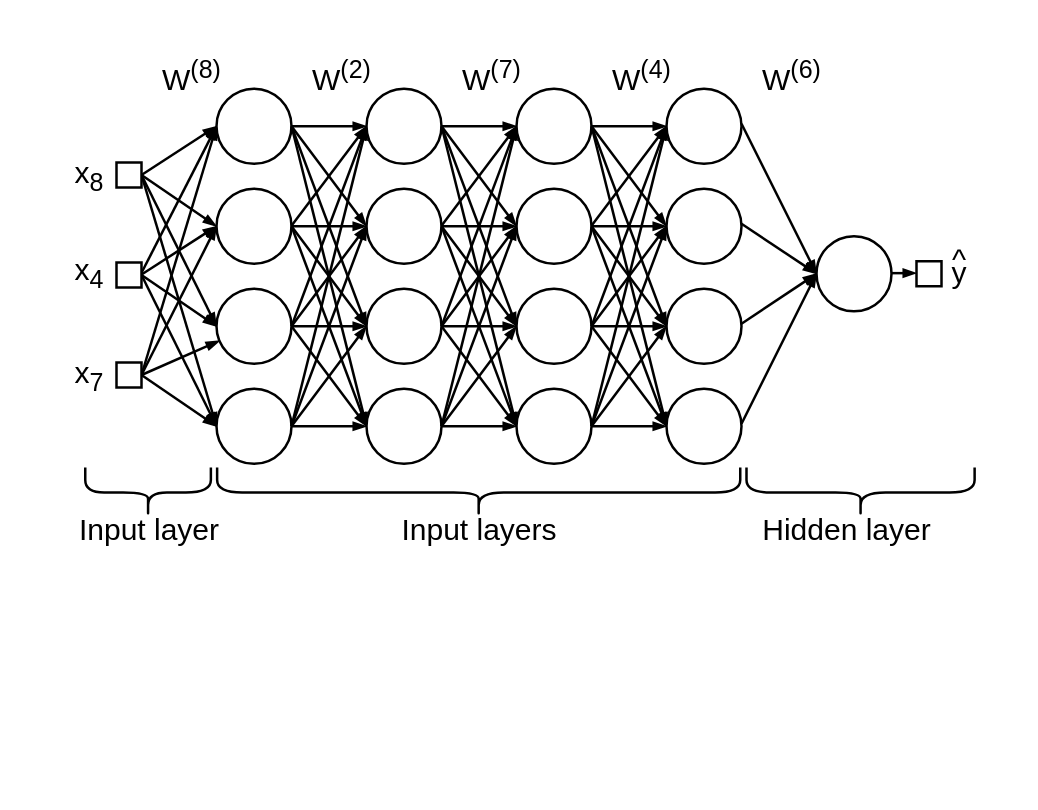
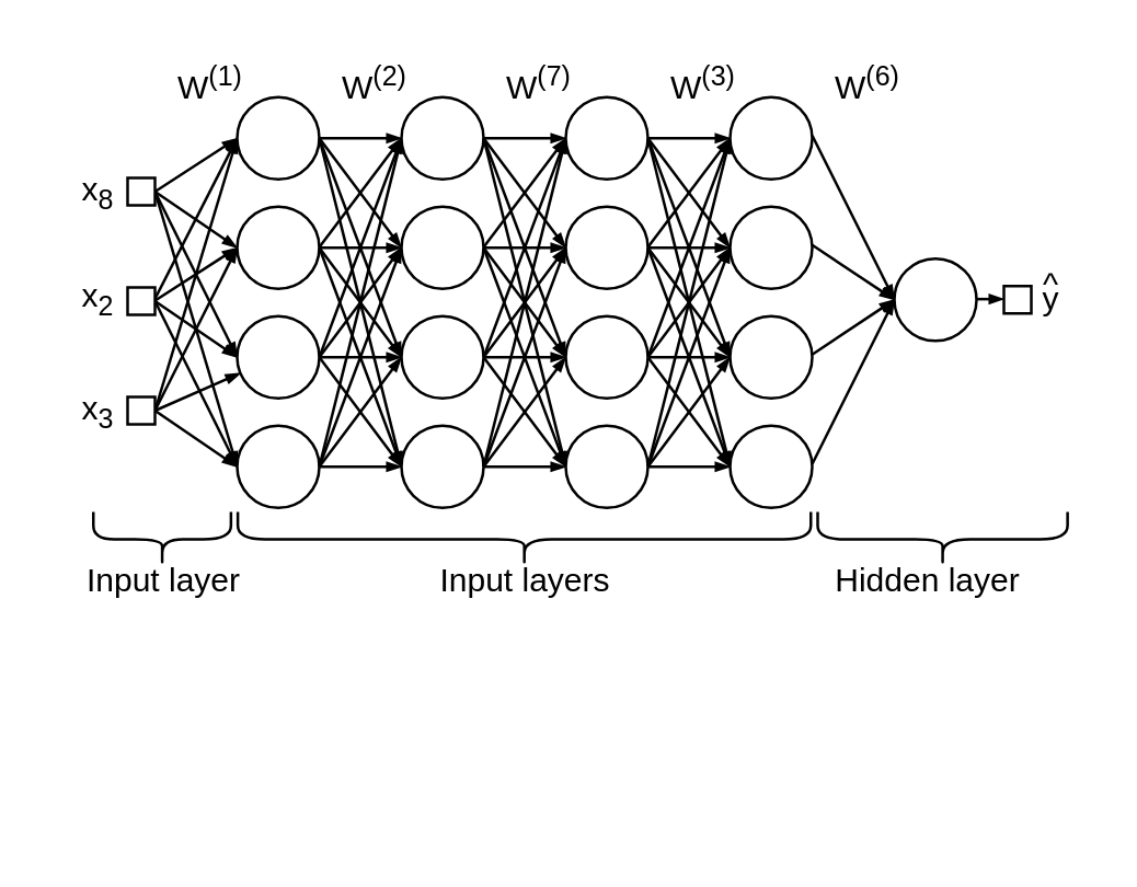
- <mxCell id="93" value="W&lt;sup&gt;(8)&lt;/sup&gt;" style="text;html=1;align=center;verticalAlign=middle;resizable=0;points=[];autosize=1;strokeColor=none;fillColor=none;" parent="1" vertex="1"><mxGeometry x="56" y="20" width="40" height="20" as="geometry" /></mxCell>
+ <mxCell id="93" value="W&lt;sup&gt;(1)&lt;/sup&gt;" style="text;html=1;align=center;verticalAlign=middle;resizable=0;points=[];autosize=1;strokeColor=none;fillColor=none;" parent="1" vertex="1"><mxGeometry x="56" y="20" width="40" height="20" as="geometry" /></mxCell>
- <mxCell id="96" value="W&lt;sup&gt;(4)&lt;/sup&gt;" style="text;html=1;align=center;verticalAlign=middle;resizable=0;points=[];autosize=1;strokeColor=none;fillColor=none;" parent="1" vertex="1"><mxGeometry x="236" y="20" width="40" height="20" as="geometry" /></mxCell>
+ <mxCell id="96" value="W&lt;sup&gt;(3)&lt;/sup&gt;" style="text;html=1;align=center;verticalAlign=middle;resizable=0;points=[];autosize=1;strokeColor=none;fillColor=none;" parent="1" vertex="1"><mxGeometry x="236" y="20" width="40" height="20" as="geometry" /></mxCell>
- <mxCell id="69" value="x&lt;sub&gt;4&lt;/sub&gt;" style="text;html=1;align=center;verticalAlign=middle;resizable=0;points=[];autosize=1;strokeColor=none;fillColor=none;" parent="1" vertex="1"><mxGeometry x="20" y="99" width="30" height="20" as="geometry" /></mxCell>
+ <mxCell id="69" value="x&lt;sub&gt;2&lt;/sub&gt;" style="text;html=1;align=center;verticalAlign=middle;resizable=0;points=[];autosize=1;strokeColor=none;fillColor=none;" parent="1" vertex="1"><mxGeometry x="20" y="99" width="30" height="20" as="geometry" /></mxCell>
- <mxCell id="70" value="x&lt;sub&gt;7&lt;/sub&gt;" style="text;html=1;align=center;verticalAlign=middle;resizable=0;points=[];autosize=1;strokeColor=none;fillColor=none;" parent="1" vertex="1"><mxGeometry x="20" y="139.5" width="30" height="20" as="geometry" /></mxCell>
+ <mxCell id="70" value="x&lt;sub&gt;3&lt;/sub&gt;" style="text;html=1;align=center;verticalAlign=middle;resizable=0;points=[];autosize=1;strokeColor=none;fillColor=none;" parent="1" vertex="1"><mxGeometry x="20" y="139.5" width="30" height="20" as="geometry" /></mxCell>
